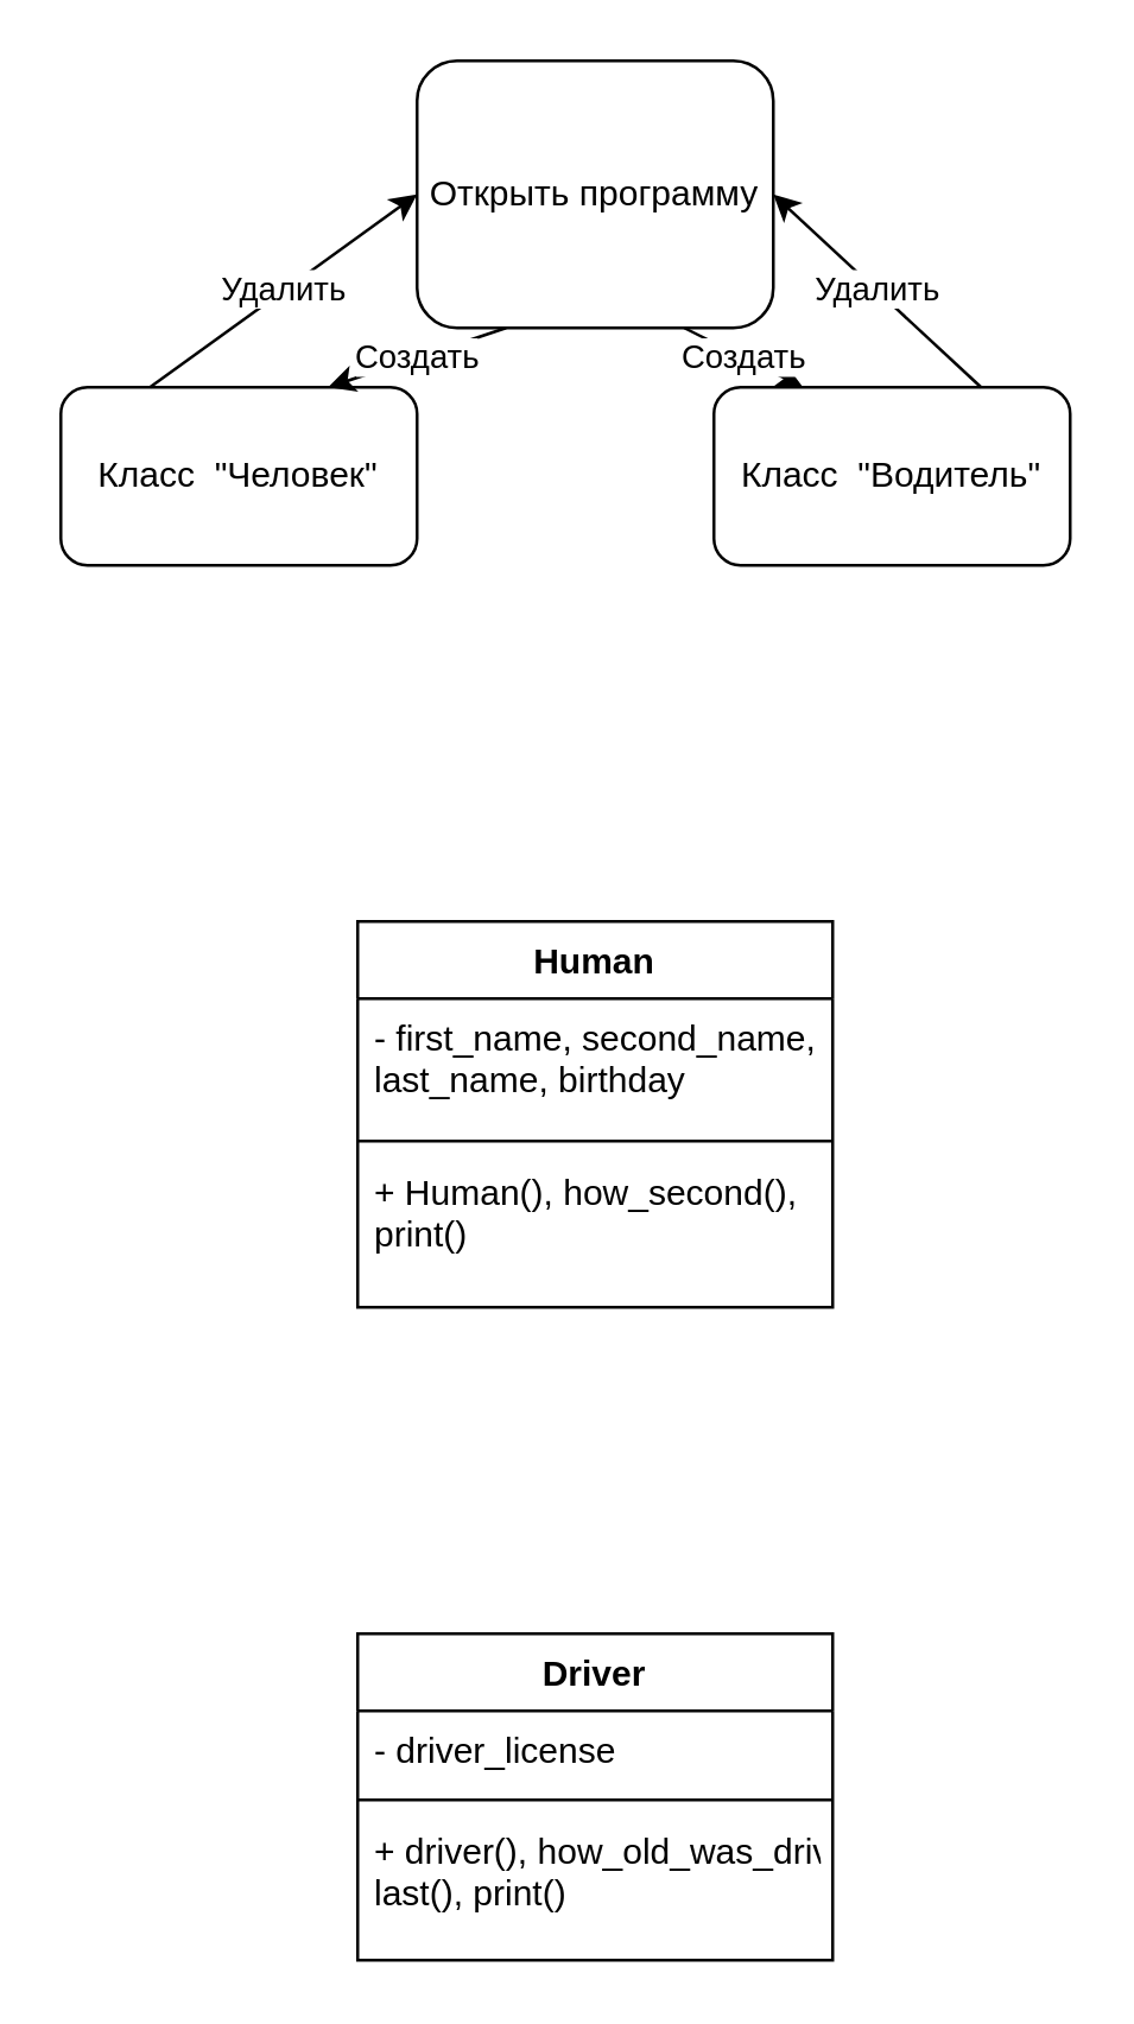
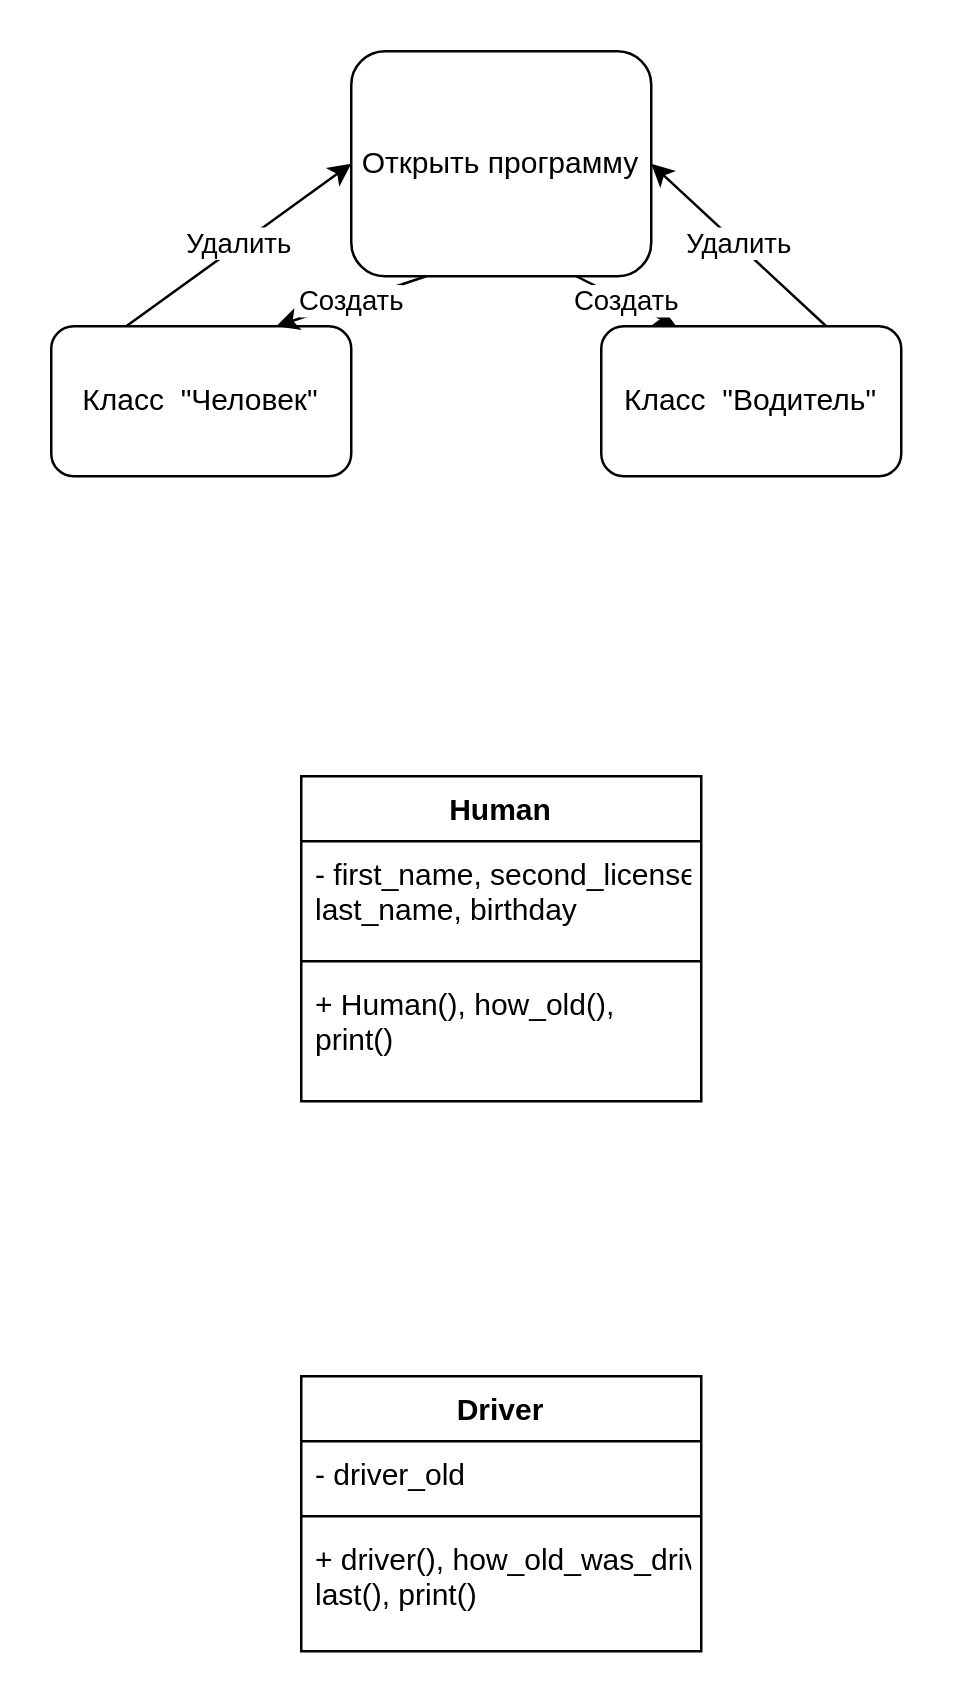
- <mxCell id="10" value="- first_name, second_name, &#10;last_name, birthday" style="text;strokeColor=none;fillColor=none;align=left;verticalAlign=top;spacingLeft=4;spacingRight=4;overflow=hidden;rotatable=0;points=[[0,0.5],[1,0.5]];portConstraint=eastwest;" vertex="1" parent="9"><mxGeometry y="26" width="160" height="44" as="geometry" /></mxCell>
+ <mxCell id="10" value="- first_name, second_license, &#10;last_name, birthday" style="text;strokeColor=none;fillColor=none;align=left;verticalAlign=top;spacingLeft=4;spacingRight=4;overflow=hidden;rotatable=0;points=[[0,0.5],[1,0.5]];portConstraint=eastwest;" vertex="1" parent="9"><mxGeometry y="26" width="160" height="44" as="geometry" /></mxCell>
- <mxCell id="12" value="+ Human(), how_second(),&#10;print()" style="text;strokeColor=none;fillColor=none;align=left;verticalAlign=top;spacingLeft=4;spacingRight=4;overflow=hidden;rotatable=0;points=[[0,0.5],[1,0.5]];portConstraint=eastwest;" vertex="1" parent="9"><mxGeometry y="78" width="160" height="52" as="geometry" /></mxCell>
+ <mxCell id="12" value="+ Human(), how_old(),&#10;print()" style="text;strokeColor=none;fillColor=none;align=left;verticalAlign=top;spacingLeft=4;spacingRight=4;overflow=hidden;rotatable=0;points=[[0,0.5],[1,0.5]];portConstraint=eastwest;" vertex="1" parent="9"><mxGeometry y="78" width="160" height="52" as="geometry" /></mxCell>
- <mxCell id="14" value="- driver_license" style="text;strokeColor=none;fillColor=none;align=left;verticalAlign=top;spacingLeft=4;spacingRight=4;overflow=hidden;rotatable=0;points=[[0,0.5],[1,0.5]];portConstraint=eastwest;" vertex="1" parent="13"><mxGeometry y="26" width="160" height="26" as="geometry" /></mxCell>
+ <mxCell id="14" value="- driver_old" style="text;strokeColor=none;fillColor=none;align=left;verticalAlign=top;spacingLeft=4;spacingRight=4;overflow=hidden;rotatable=0;points=[[0,0.5],[1,0.5]];portConstraint=eastwest;" vertex="1" parent="13"><mxGeometry y="26" width="160" height="26" as="geometry" /></mxCell>
